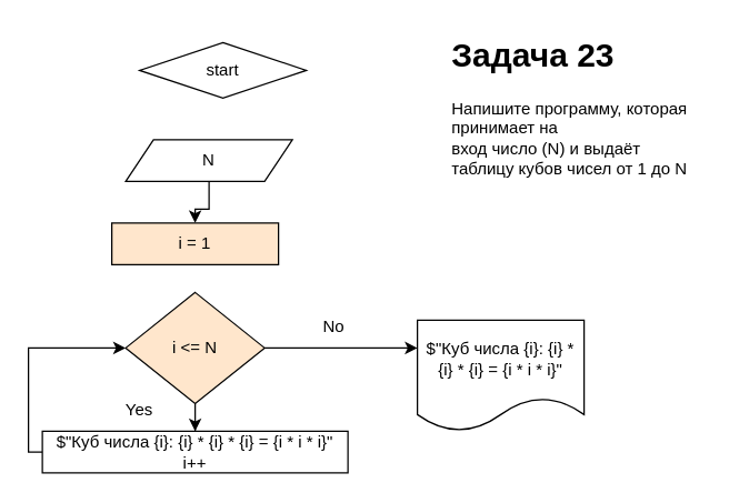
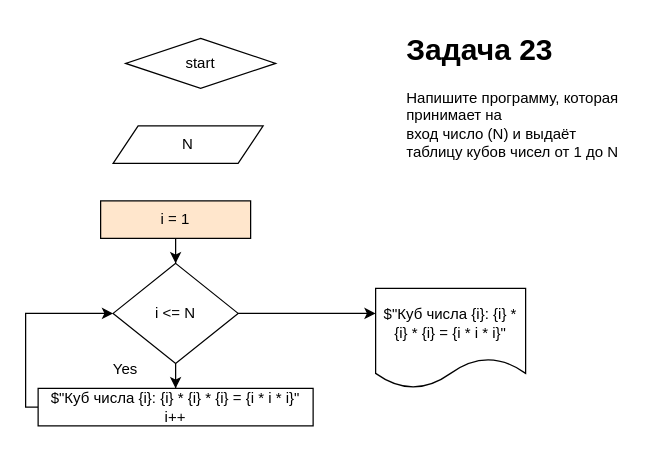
- <mxCell id="3" style="edgeStyle=orthogonalEdgeStyle;rounded=0;orthogonalLoop=1;jettySize=auto;html=1;" edge="1" parent="1" source="4" target="9"><mxGeometry relative="1" as="geometry" /></mxCell>
+ <mxCell id="8" style="edgeStyle=orthogonalEdgeStyle;rounded=0;orthogonalLoop=1;jettySize=auto;html=1;entryX=0.5;entryY=0;entryDx=0;entryDy=0;" edge="1" parent="1" source="9" target="7"><mxGeometry relative="1" as="geometry" /></mxCell>
- <mxCell id="14" value="No" style="text;html=1;strokeColor=none;fillColor=none;align=center;verticalAlign=middle;whiteSpace=wrap;rounded=0;" vertex="1" parent="1"><mxGeometry x="210" y="220" width="60" height="30" as="geometry" /></mxCell>
- <mxCell id="7" value="i &amp;lt;= N" style="rhombus;whiteSpace=wrap;html=1;fillColor=#ffe6cc;" vertex="1" parent="1"><mxGeometry x="90" y="210" width="100" height="80" as="geometry" /></mxCell>
+ <mxCell id="7" value="i &amp;lt;= N" style="rhombus;whiteSpace=wrap;html=1;" vertex="1" parent="1"><mxGeometry x="90" y="210" width="100" height="80" as="geometry" /></mxCell>
